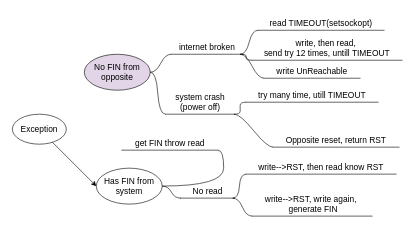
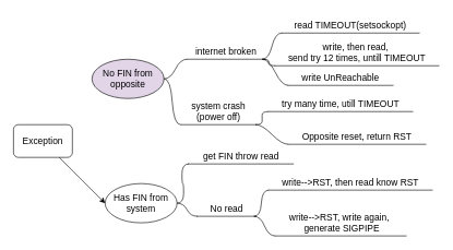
- <mxCell id="2" value="Exception" style="ellipse;whiteSpace=wrap;html=1;fontSize=14;" vertex="1" parent="1"><mxGeometry x="20" y="190" width="90" height="50" as="geometry" /></mxCell>
+ <mxCell id="2" value="Exception" style="whiteSpace=wrap;html=1;fontSize=14;rounded=1;" vertex="1" parent="1"><mxGeometry x="20" y="190" width="90" height="50" as="geometry" /></mxCell>
- <mxCell id="25" value="Opposite reset, return RST" style="whiteSpace=wrap;html=1;shape=partialRectangle;top=0;left=0;bottom=1;right=0;points=[[0,1],[1,1]];fillColor=none;align=center;verticalAlign=bottom;routingCenterY=0.5;snapToPoint=1;recursiveResize=0;autosize=1;treeFolding=1;treeMoving=1;newEdgeStyle={&quot;edgeStyle&quot;:&quot;entityRelationEdgeStyle&quot;,&quot;startArrow&quot;:&quot;none&quot;,&quot;endArrow&quot;:&quot;none&quot;,&quot;segment&quot;:10,&quot;curved&quot;:1,&quot;sourcePerimeterSpacing&quot;:0,&quot;targetPerimeterSpacing&quot;:0};fontSize=14;" vertex="1" parent="1"><mxGeometry x="455" y="215" width="210" height="30" as="geometry" /></mxCell>
+ <mxCell id="25" value="Opposite reset, return RST" style="whiteSpace=wrap;html=1;shape=partialRectangle;top=0;left=0;bottom=1;right=0;points=[[0,1],[1,1]];fillColor=none;align=center;verticalAlign=bottom;routingCenterY=0.5;snapToPoint=1;recursiveResize=0;autosize=1;treeFolding=1;treeMoving=1;newEdgeStyle={&quot;edgeStyle&quot;:&quot;entityRelationEdgeStyle&quot;,&quot;startArrow&quot;:&quot;none&quot;,&quot;endArrow&quot;:&quot;none&quot;,&quot;segment&quot;:10,&quot;curved&quot;:1,&quot;sourcePerimeterSpacing&quot;:0,&quot;targetPerimeterSpacing&quot;:0};fontSize=14;" vertex="1" parent="1"><mxGeometry x="440" y="190" width="210" height="30" as="geometry" /></mxCell>
- <mxCell id="19" value="get FIN throw read" style="whiteSpace=wrap;html=1;shape=partialRectangle;top=0;left=0;bottom=1;right=0;points=[[0,1],[1,1]];fillColor=none;align=center;verticalAlign=bottom;routingCenterY=0.5;snapToPoint=1;recursiveResize=0;autosize=1;treeFolding=1;treeMoving=1;newEdgeStyle={&quot;edgeStyle&quot;:&quot;entityRelationEdgeStyle&quot;,&quot;startArrow&quot;:&quot;none&quot;,&quot;endArrow&quot;:&quot;none&quot;,&quot;segment&quot;:10,&quot;curved&quot;:1,&quot;sourcePerimeterSpacing&quot;:0,&quot;targetPerimeterSpacing&quot;:0};fontSize=14;" vertex="1" parent="1"><mxGeometry x="202.5" y="220" width="160" height="30" as="geometry" /></mxCell>
+ <mxCell id="19" value="get FIN throw read" style="whiteSpace=wrap;html=1;shape=partialRectangle;top=0;left=0;bottom=1;right=0;points=[[0,1],[1,1]];fillColor=none;align=center;verticalAlign=bottom;routingCenterY=0.5;snapToPoint=1;recursiveResize=0;autosize=1;treeFolding=1;treeMoving=1;newEdgeStyle={&quot;edgeStyle&quot;:&quot;entityRelationEdgeStyle&quot;,&quot;startArrow&quot;:&quot;none&quot;,&quot;endArrow&quot;:&quot;none&quot;,&quot;segment&quot;:10,&quot;curved&quot;:1,&quot;sourcePerimeterSpacing&quot;:0,&quot;targetPerimeterSpacing&quot;:0};fontSize=14;" vertex="1" parent="1"><mxGeometry x="287.5" y="220" width="160" height="30" as="geometry" /></mxCell>
- <mxCell id="23" value="write--&amp;gt;RST, write again,&amp;nbsp;&lt;div&gt;&amp;nbsp;generate FIN&lt;/div&gt;" style="whiteSpace=wrap;html=1;shape=partialRectangle;top=0;left=0;bottom=1;right=0;points=[[0,1],[1,1]];fillColor=none;align=center;verticalAlign=bottom;routingCenterY=0.5;snapToPoint=1;recursiveResize=0;autosize=1;treeFolding=1;treeMoving=1;newEdgeStyle={&quot;edgeStyle&quot;:&quot;entityRelationEdgeStyle&quot;,&quot;startArrow&quot;:&quot;none&quot;,&quot;endArrow&quot;:&quot;none&quot;,&quot;segment&quot;:10,&quot;curved&quot;:1,&quot;sourcePerimeterSpacing&quot;:0,&quot;targetPerimeterSpacing&quot;:0};fontSize=14;" vertex="1" parent="1"><mxGeometry x="420" y="310" width="200" height="50" as="geometry" /></mxCell>
+ <mxCell id="23" value="write--&amp;gt;RST, write again,&amp;nbsp;&lt;div&gt;&amp;nbsp;generate SIGPIPE&lt;/div&gt;" style="whiteSpace=wrap;html=1;shape=partialRectangle;top=0;left=0;bottom=1;right=0;points=[[0,1],[1,1]];fillColor=none;align=center;verticalAlign=bottom;routingCenterY=0.5;snapToPoint=1;recursiveResize=0;autosize=1;treeFolding=1;treeMoving=1;newEdgeStyle={&quot;edgeStyle&quot;:&quot;entityRelationEdgeStyle&quot;,&quot;startArrow&quot;:&quot;none&quot;,&quot;endArrow&quot;:&quot;none&quot;,&quot;segment&quot;:10,&quot;curved&quot;:1,&quot;sourcePerimeterSpacing&quot;:0,&quot;targetPerimeterSpacing&quot;:0};fontSize=14;" vertex="1" parent="1"><mxGeometry x="420" y="310" width="200" height="50" as="geometry" /></mxCell>
